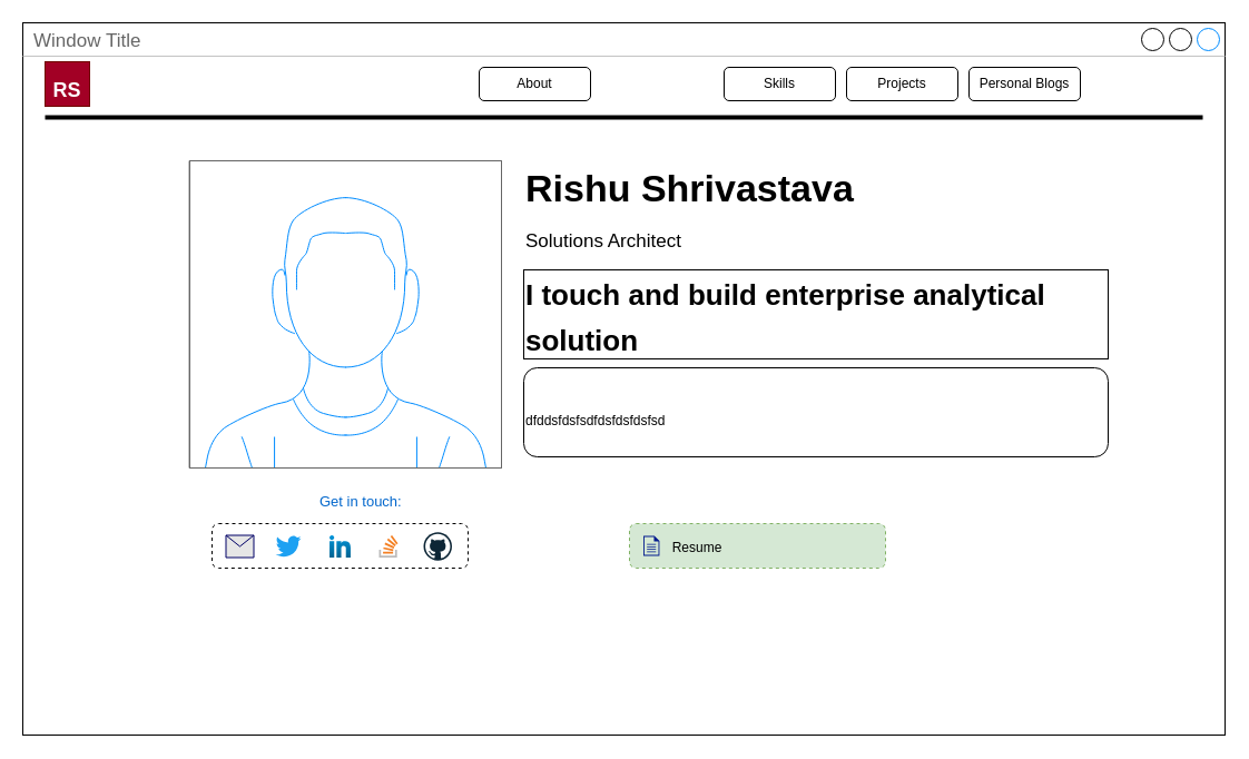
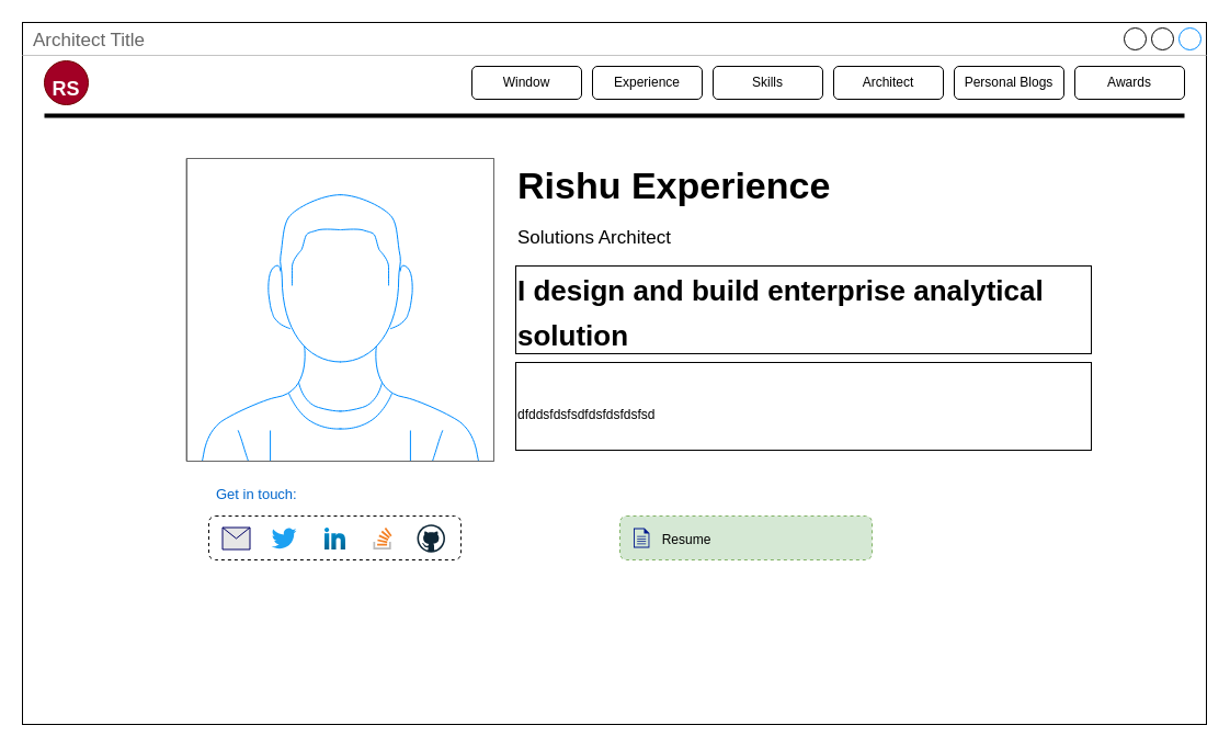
- <mxCell id="2" value="Window Title" style="strokeWidth=1;shadow=0;dashed=0;align=center;html=1;shape=mxgraph.mockup.containers.window;align=left;verticalAlign=top;spacingLeft=8;strokeColor2=#008cff;strokeColor3=#c4c4c4;fontColor=#666666;mainText=;fontSize=17;labelBackgroundColor=none;" parent="1" vertex="1"><mxGeometry x="20" y="20" width="1080" height="640" as="geometry" /></mxCell>
+ <mxCell id="2" value="Architect Title" style="strokeWidth=1;shadow=0;dashed=0;align=center;html=1;shape=mxgraph.mockup.containers.window;align=left;verticalAlign=top;spacingLeft=8;strokeColor2=#008cff;strokeColor3=#c4c4c4;fontColor=#666666;mainText=;fontSize=17;labelBackgroundColor=none;" parent="1" vertex="1"><mxGeometry x="20" y="20" width="1080" height="640" as="geometry" /></mxCell>
- <mxCell id="3" value="&lt;font style=&quot;font-size: 18px;&quot;&gt;RS&lt;/font&gt;" style="whiteSpace=wrap;html=1;aspect=fixed;verticalAlign=bottom;fontStyle=1;fillColor=#a20025;strokeColor=#6F0000;fontColor=#ffffff;fontSize=18;" parent="1" vertex="1"><mxGeometry x="40" y="55" width="40" height="40" as="geometry" /></mxCell>
+ <mxCell id="3" value="&lt;font style=&quot;font-size: 18px;&quot;&gt;RS&lt;/font&gt;" style="ellipse;whiteSpace=wrap;html=1;aspect=fixed;verticalAlign=bottom;fontStyle=1;fillColor=#a20025;strokeColor=#6F0000;fontColor=#ffffff;fontSize=18;" parent="1" vertex="1"><mxGeometry x="40" y="55" width="40" height="40" as="geometry" /></mxCell>
- <mxCell id="19" value="About" style="rounded=1;whiteSpace=wrap;html=1;fontSize=12;" parent="1" vertex="1"><mxGeometry x="430" y="60" width="100" height="30" as="geometry" /></mxCell>
+ <mxCell id="19" value="Window" style="rounded=1;whiteSpace=wrap;html=1;fontSize=12;" parent="1" vertex="1"><mxGeometry x="430" y="60" width="100" height="30" as="geometry" /></mxCell>
+ <mxCell id="20" value="Experience" style="rounded=1;whiteSpace=wrap;html=1;fontSize=12;" parent="1" vertex="1"><mxGeometry x="540" y="60" width="100" height="30" as="geometry" /></mxCell>
- <mxCell id="22" value="Projects" style="rounded=1;whiteSpace=wrap;html=1;fontSize=12;" parent="1" vertex="1"><mxGeometry x="760" y="60" width="100" height="30" as="geometry" /></mxCell>
+ <mxCell id="22" value="Architect" style="rounded=1;whiteSpace=wrap;html=1;fontSize=12;" parent="1" vertex="1"><mxGeometry x="760" y="60" width="100" height="30" as="geometry" /></mxCell>
+ <mxCell id="24" value="Awards" style="rounded=1;whiteSpace=wrap;html=1;fontSize=12;" parent="1" vertex="1"><mxGeometry x="980" y="60" width="100" height="30" as="geometry" /></mxCell>
- <mxCell id="4" value="&lt;b style=&quot;font-size: 34px&quot;&gt;Rishu Shrivastava&lt;/b&gt;&lt;br style=&quot;font-size: 34px&quot;&gt;&lt;div&gt;&lt;font style=&quot;font-size: 17px&quot;&gt;Solutions Architect&lt;/font&gt;&lt;/div&gt;" style="text;html=1;align=left;verticalAlign=middle;whiteSpace=wrap;rounded=0;fontSize=34;" parent="1" vertex="1"><mxGeometry x="470" y="144" width="460" height="90" as="geometry" /></mxCell>
+ <mxCell id="4" value="&lt;b style=&quot;font-size: 34px&quot;&gt;Rishu Experience&lt;/b&gt;&lt;br style=&quot;font-size: 34px&quot;&gt;&lt;div&gt;&lt;font style=&quot;font-size: 17px&quot;&gt;Solutions Architect&lt;/font&gt;&lt;/div&gt;" style="text;html=1;align=left;verticalAlign=middle;whiteSpace=wrap;rounded=0;fontSize=34;" parent="1" vertex="1"><mxGeometry x="470" y="144" width="460" height="90" as="geometry" /></mxCell>
- <mxCell id="25" value="&lt;font style=&quot;font-size: 26px&quot;&gt;&lt;b&gt;I touch and build enterprise analytical solution&lt;/b&gt;&lt;/font&gt;" style="rounded=0;whiteSpace=wrap;html=1;fontSize=34;align=left;" vertex="1" parent="1"><mxGeometry x="470" y="242" width="525" height="80" as="geometry" /></mxCell>
+ <mxCell id="25" value="&lt;font style=&quot;font-size: 26px&quot;&gt;&lt;b&gt;I design and build enterprise analytical solution&lt;/b&gt;&lt;/font&gt;" style="rounded=0;whiteSpace=wrap;html=1;fontSize=34;align=left;" vertex="1" parent="1"><mxGeometry x="470" y="242" width="525" height="80" as="geometry" /></mxCell>
- <mxCell id="26" value="&lt;font style=&quot;font-size: 12px&quot;&gt;dfddsfdsfsdfdsfdsfdsfsd&lt;/font&gt;" style="whiteSpace=wrap;html=1;fontSize=34;align=left;verticalAlign=middle;rounded=1;" vertex="1" parent="1"><mxGeometry x="470" y="330" width="525" height="80" as="geometry" /></mxCell>
+ <mxCell id="26" value="&lt;font style=&quot;font-size: 12px&quot;&gt;dfddsfdsfsdfdsfdsfdsfsd&lt;/font&gt;" style="rounded=0;whiteSpace=wrap;html=1;fontSize=34;align=left;verticalAlign=middle;" vertex="1" parent="1"><mxGeometry x="470" y="330" width="525" height="80" as="geometry" /></mxCell>
- <mxCell id="5" value="&lt;font style=&quot;font-size: 13px&quot;&gt;Get in touch:&lt;/font&gt;" style="text;html=1;strokeColor=none;fillColor=none;align=left;verticalAlign=middle;whiteSpace=wrap;rounded=0;dashed=1;fontSize=13;fontStyle=0;fontColor=#0066CC;" parent="1" vertex="1"><mxGeometry x="285" y="440" width="230" height="20" as="geometry" /></mxCell>
+ <mxCell id="5" value="&lt;font style=&quot;font-size: 13px&quot;&gt;Get in touch:&lt;/font&gt;" style="text;html=1;strokeColor=none;fillColor=none;align=left;verticalAlign=middle;whiteSpace=wrap;rounded=0;dashed=1;fontSize=13;fontStyle=0;fontColor=#0066CC;" parent="1" vertex="1"><mxGeometry x="195" y="440" width="230" height="20" as="geometry" /></mxCell>
